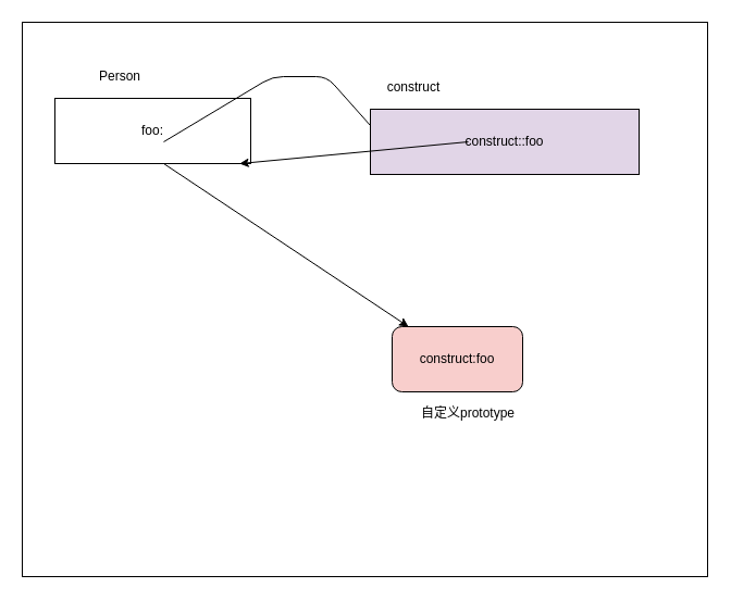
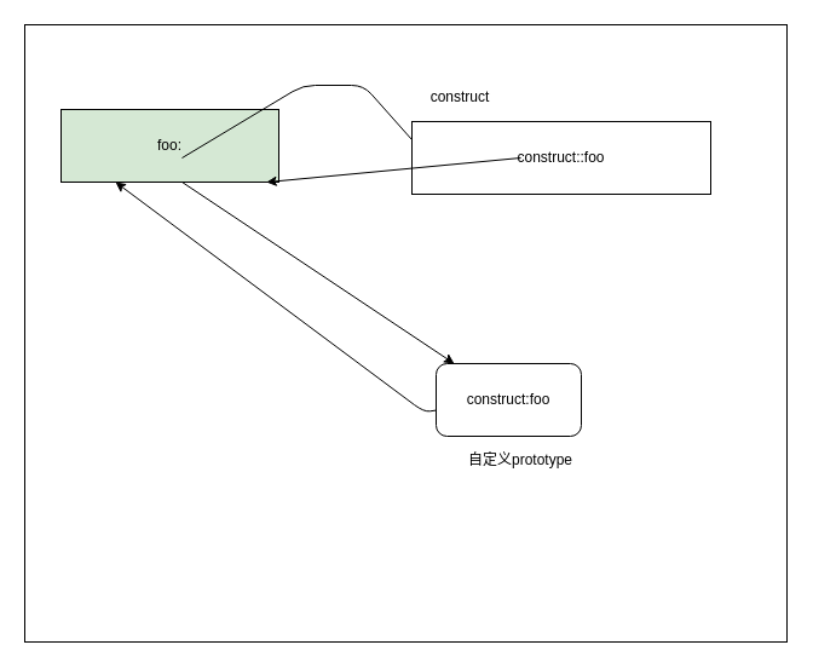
- <mxCell id="5" value="Person" style="text;html=1;strokeColor=none;fillColor=none;align=center;verticalAlign=middle;whiteSpace=wrap;rounded=0;" parent="1" vertex="1"><mxGeometry x="90" y="60" width="40" height="20" as="geometry" /></mxCell>
- <mxCell id="3" value="foo:" style="rounded=0;whiteSpace=wrap;html=1;" parent="1" vertex="1"><mxGeometry x="50" y="90" width="180" height="60" as="geometry" /></mxCell>
+ <mxCell id="3" value="foo:" style="rounded=0;whiteSpace=wrap;html=1;fillColor=#d5e8d4;" parent="1" vertex="1"><mxGeometry x="50" y="90" width="180" height="60" as="geometry" /></mxCell>
- <mxCell id="4" value="construct::foo" style="rounded=0;whiteSpace=wrap;html=1;fillColor=#e1d5e7;" parent="1" vertex="1"><mxGeometry x="340" y="100" width="247" height="60" as="geometry" /></mxCell>
+ <mxCell id="4" value="construct::foo" style="rounded=0;whiteSpace=wrap;html=1;" parent="1" vertex="1"><mxGeometry x="340" y="100" width="247" height="60" as="geometry" /></mxCell>
+ <mxCell id="12" value="" style="endArrow=classic;html=1;entryX=0.25;entryY=1;entryDx=0;entryDy=0;" parent="1" source="8" target="3" edge="1"><mxGeometry width="50" height="50" relative="1" as="geometry"><mxPoint x="330" y="360" as="sourcePoint" /><mxPoint x="380" y="310" as="targetPoint" /><Array as="points"><mxPoint x="350" y="340" /></Array></mxGeometry></mxCell>
- <mxCell id="8" value="construct:foo" style="rounded=1;whiteSpace=wrap;html=1;fillColor=#f8cecc;" parent="1" vertex="1"><mxGeometry x="360" y="300" width="120" height="60" as="geometry" /></mxCell>
+ <mxCell id="8" value="construct:foo" style="rounded=1;whiteSpace=wrap;html=1;" parent="1" vertex="1"><mxGeometry x="360" y="300" width="120" height="60" as="geometry" /></mxCell>
